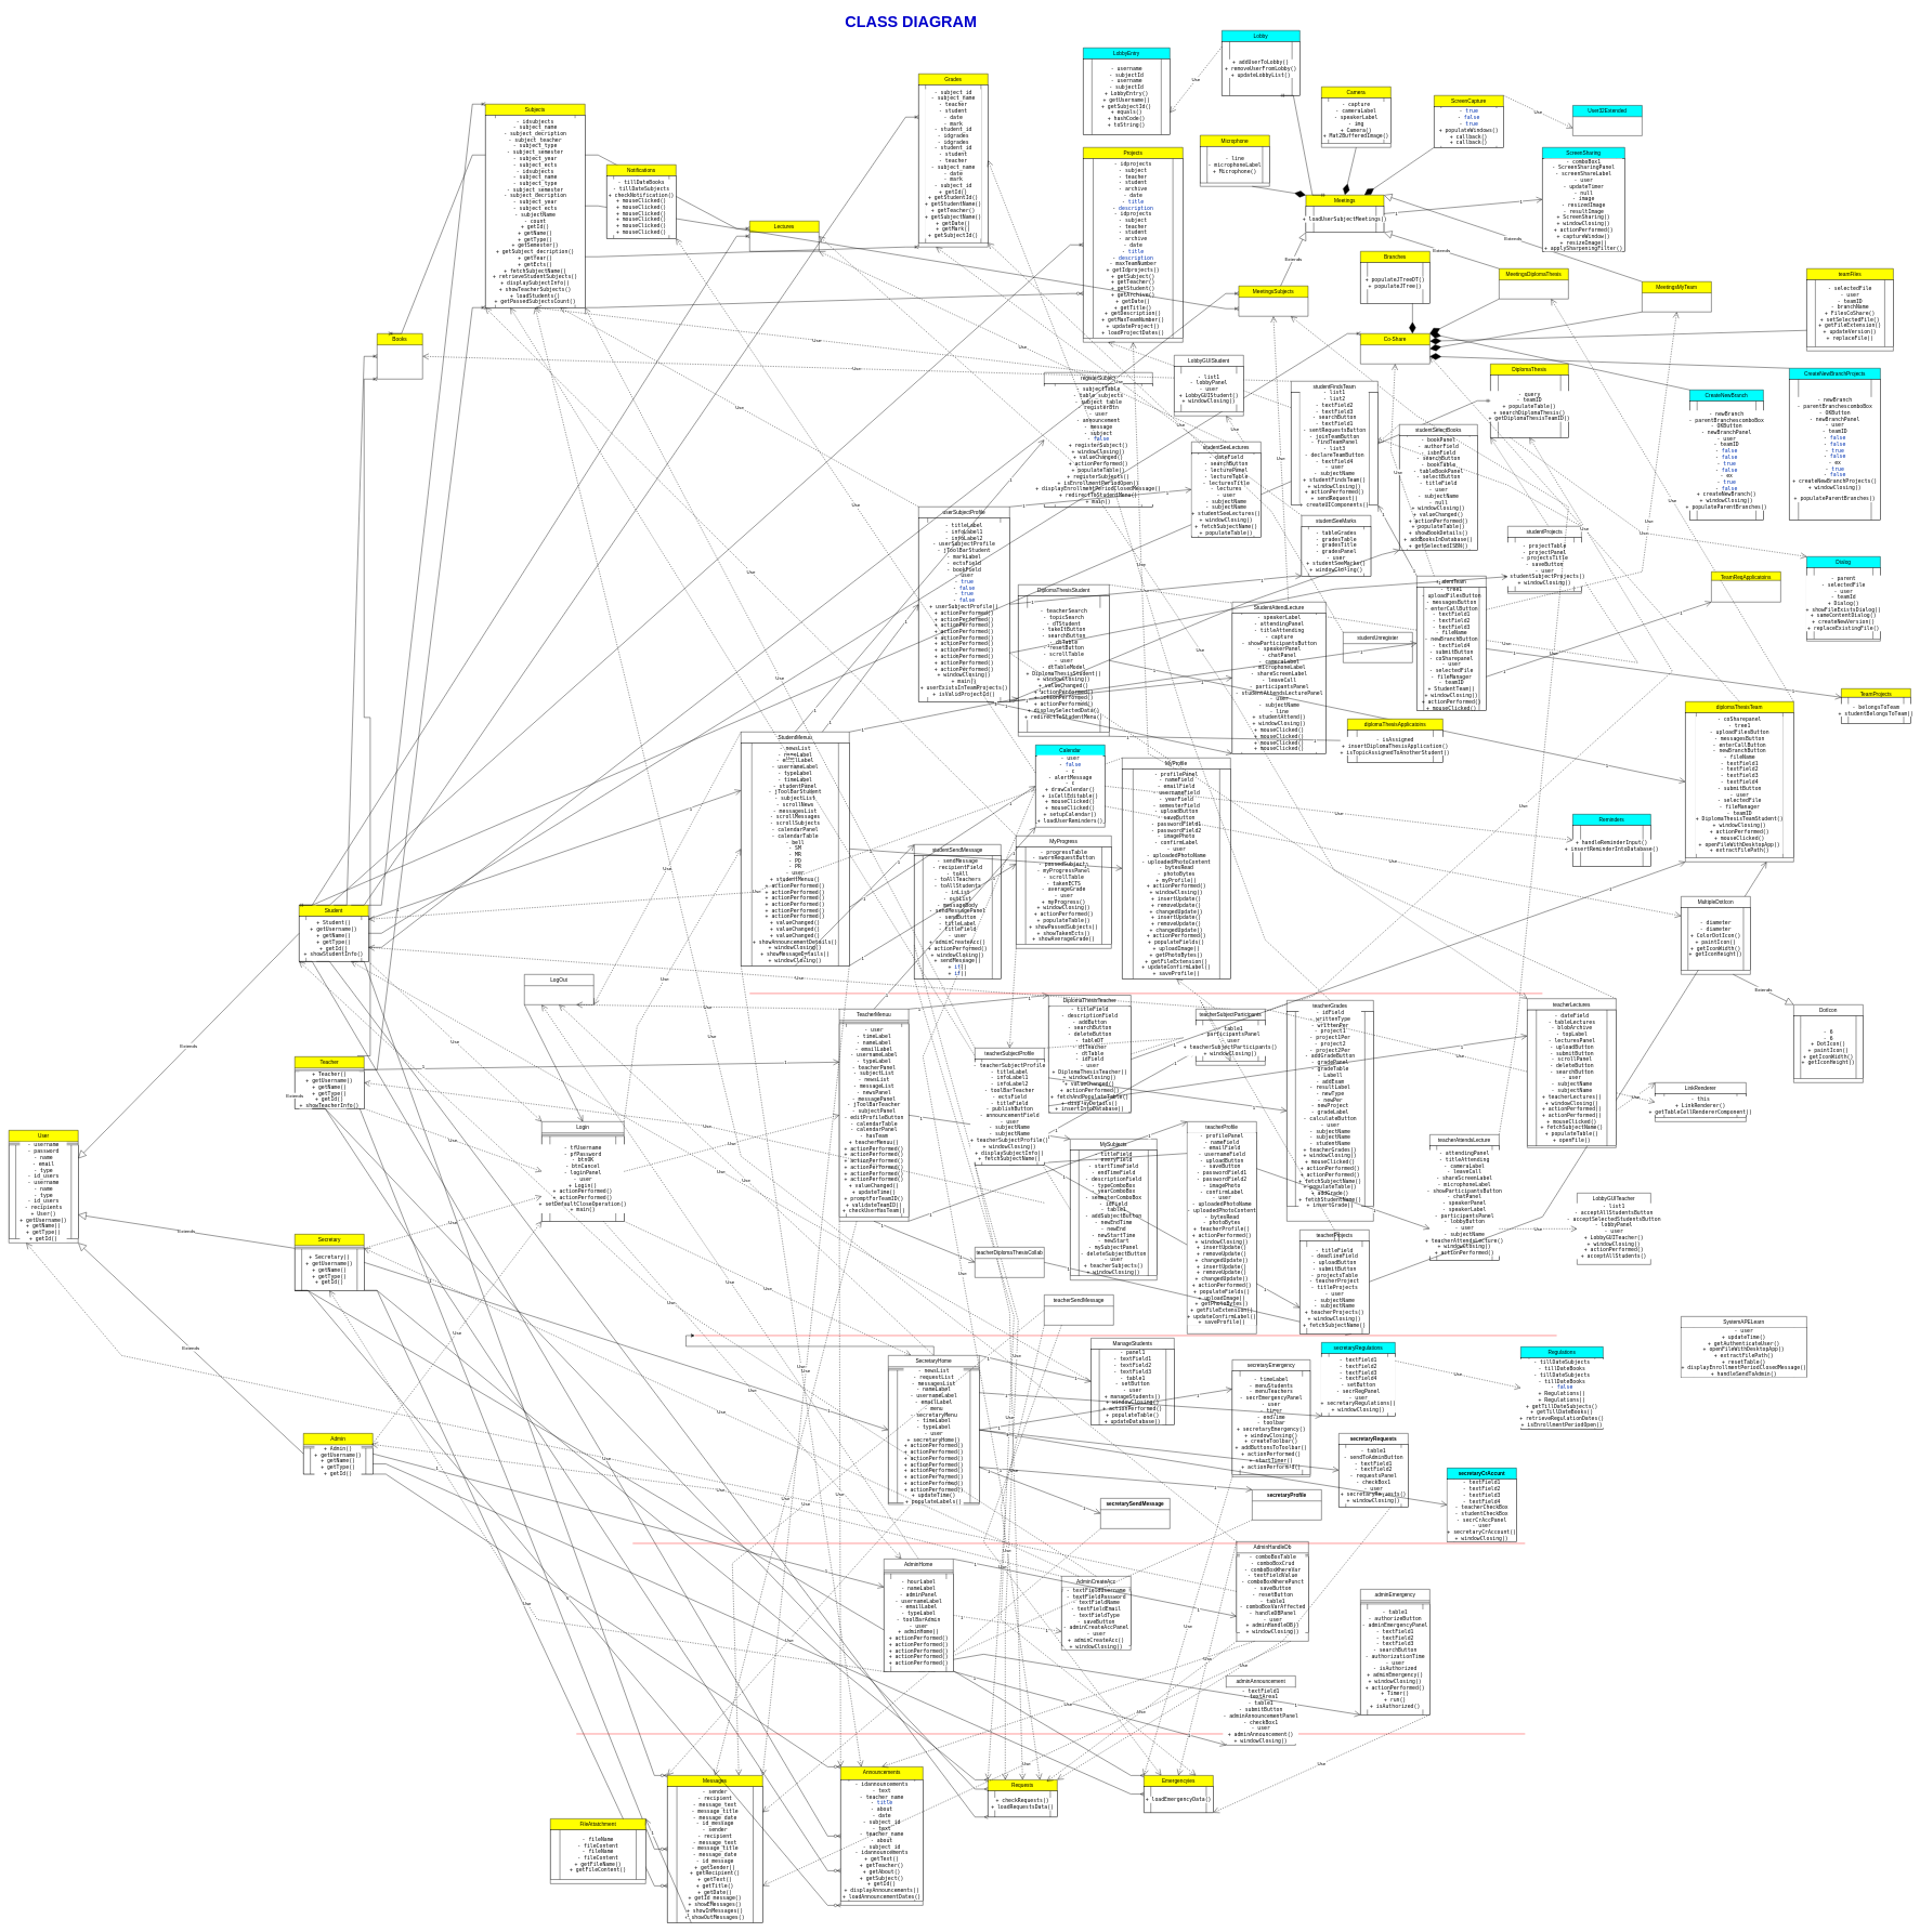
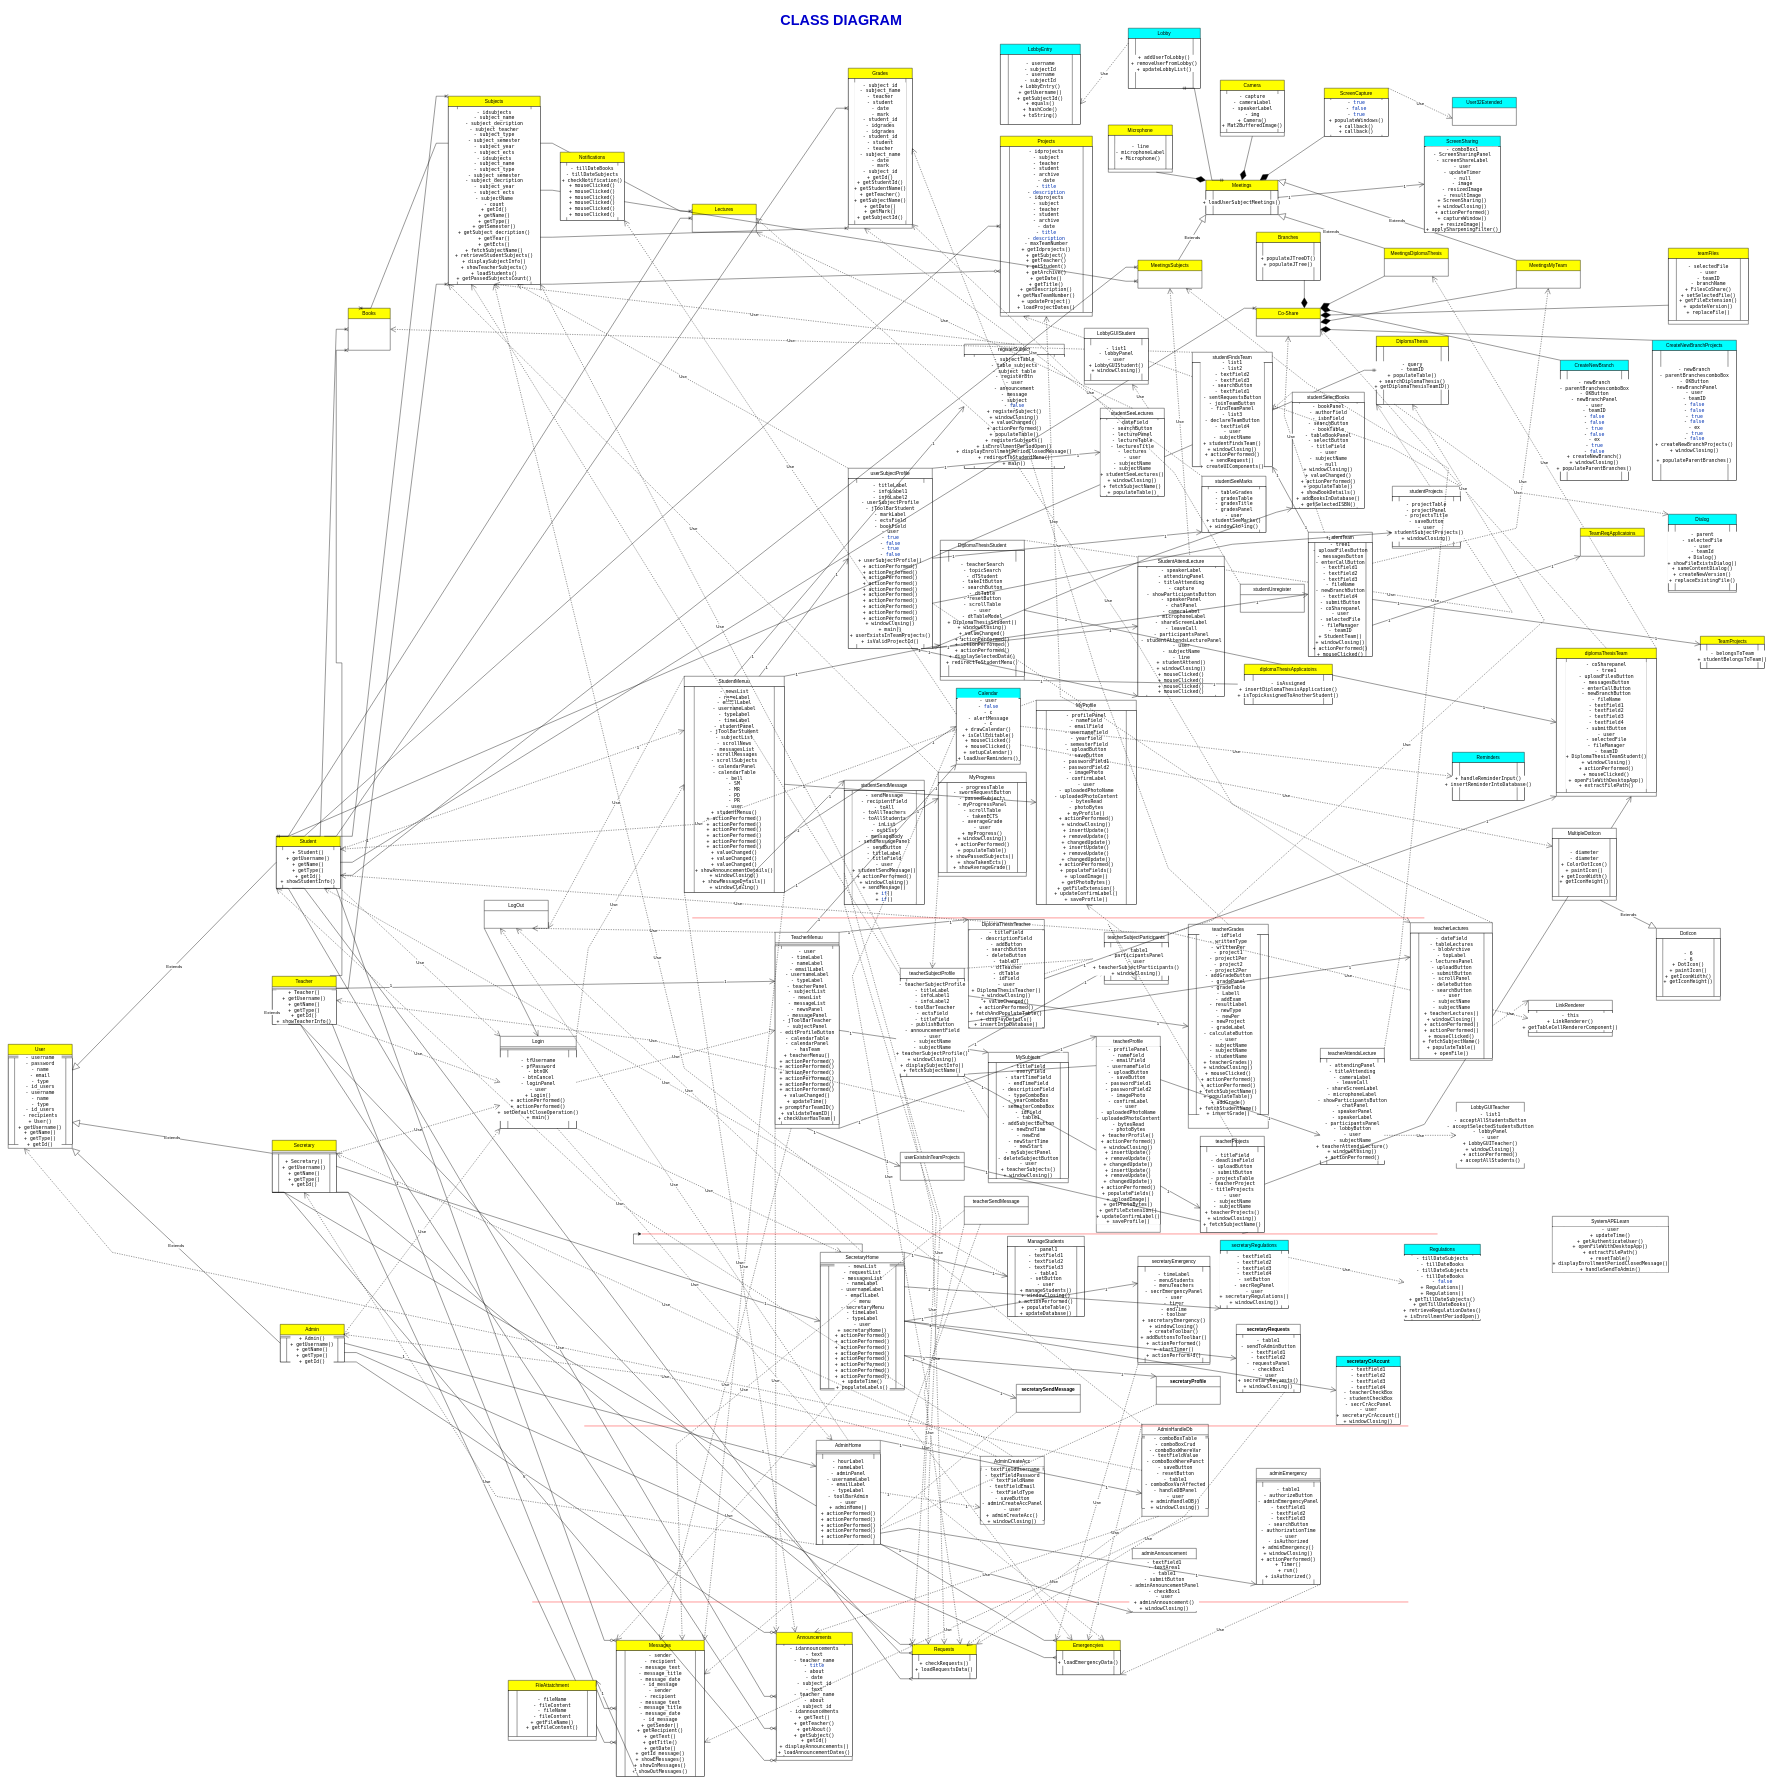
- <mxCell id="100" value="MeetingsSubjects" style="swimlane;fontStyle=0;align=center;verticalAlign=top;childLayout=stackLayout;horizontal=1;startSize=26;horizontalStack=0;resizeParent=1;resizeLast=0;collapsible=1;marginBottom=0;rounded=0;shadow=0;strokeWidth=1;fillColor=#FFFF00;" parent="1" vertex="1"><mxGeometry x="2859" y="660" width="160" height="70" as="geometry"><mxRectangle x="340" y="380" width="170" height="26" as="alternateBounds" /></mxGeometry></mxCell>
+ <mxCell id="100" value="MeetingsSubjects" style="swimlane;fontStyle=0;align=center;verticalAlign=top;childLayout=stackLayout;horizontal=1;startSize=26;horizontalStack=0;resizeParent=1;resizeLast=0;collapsible=1;marginBottom=0;rounded=0;shadow=0;strokeWidth=1;fillColor=#FFFF00;" parent="1" vertex="1"><mxGeometry x="2844" y="650" width="160" height="70" as="geometry"><mxRectangle x="340" y="380" width="170" height="26" as="alternateBounds" /></mxGeometry></mxCell>
- <mxCell id="40" value="" style="endArrow=open;endFill=1;endSize=12;html=1;rounded=0;exitX=1;exitY=0.25;exitDx=0;exitDy=0;entryX=0;entryY=0.25;entryDx=0;entryDy=0;" parent="1" source="8" target="27" edge="1"><mxGeometry width="160" relative="1" as="geometry"><mxPoint x="1890" y="2740" as="sourcePoint" /><mxPoint x="2050" y="2740" as="targetPoint" /></mxGeometry></mxCell>
+ <mxCell id="40" value="" style="endArrow=open;endFill=1;endSize=12;html=1;rounded=0;exitX=1;exitY=0.25;exitDx=0;exitDy=0;entryX=0;entryY=0.25;entryDx=0;entryDy=0;dashed=1;" parent="1" source="8" target="27" edge="1"><mxGeometry width="160" relative="1" as="geometry"><mxPoint x="1890" y="2740" as="sourcePoint" /><mxPoint x="2050" y="2740" as="targetPoint" /></mxGeometry></mxCell>
- <mxCell id="61" value="&lt;div style=&quot;background-color:#ffffff;color:#080808&quot;&gt;&lt;pre style=&quot;font-family:'JetBrains Mono',monospace;font-size:9,8pt;&quot;&gt;- sendMessage&lt;br&gt;- recipientField&lt;br&gt;- toAll&lt;br&gt;- toAllTeachers&lt;br&gt;- toAllStudents&lt;br&gt;- inList&lt;br&gt;- outList&lt;br&gt;- messageBody&lt;br&gt;- sendMessagePanel&lt;br&gt;- sendButton&lt;br&gt;- titleLabel&lt;br&gt;- titleField&lt;br&gt;- user&lt;br&gt;+ adminCreateAcc()&lt;br&gt;+ actionPerformed()&lt;br&gt;+ windowClosing()&lt;br&gt;+ sendMessage()&lt;br&gt;+ &lt;span style=&quot;color:#0033b3;&quot;&gt;if&lt;/span&gt;()&lt;br&gt;+ &lt;span style=&quot;color:#0033b3;&quot;&gt;if&lt;/span&gt;()&lt;/pre&gt;&lt;/div&gt;" style="shape=process;whiteSpace=wrap;html=1;backgroundOutline=1;" parent="60" vertex="1"><mxGeometry y="26" width="200" height="284" as="geometry" /></mxCell>
+ <mxCell id="61" value="&lt;div style=&quot;background-color:#ffffff;color:#080808&quot;&gt;&lt;pre style=&quot;font-family:'JetBrains Mono',monospace;font-size:9,8pt;&quot;&gt;- sendMessage&lt;br&gt;- recipientField&lt;br&gt;- toAll&lt;br&gt;- toAllTeachers&lt;br&gt;- toAllStudents&lt;br&gt;- inList&lt;br&gt;- outList&lt;br&gt;- messageBody&lt;br&gt;- sendMessagePanel&lt;br&gt;- sendButton&lt;br&gt;- titleLabel&lt;br&gt;- titleField&lt;br&gt;- user&lt;br&gt;+ studentSendMessage()&lt;br&gt;+ actionPerformed()&lt;br&gt;+ windowClosing()&lt;br&gt;+ sendMessage()&lt;br&gt;+ &lt;span style=&quot;color:#0033b3;&quot;&gt;if&lt;/span&gt;()&lt;br&gt;+ &lt;span style=&quot;color:#0033b3;&quot;&gt;if&lt;/span&gt;()&lt;/pre&gt;&lt;/div&gt;" style="shape=process;whiteSpace=wrap;html=1;backgroundOutline=1;" parent="60" vertex="1"><mxGeometry y="26" width="200" height="284" as="geometry" /></mxCell>
- <mxCell id="254" value="teacherDiplomaThesisCollab" style="swimlane;fontStyle=0;align=center;verticalAlign=top;childLayout=stackLayout;horizontal=1;startSize=26;horizontalStack=0;resizeParent=1;resizeLast=0;collapsible=1;marginBottom=0;rounded=0;shadow=0;strokeWidth=1;" parent="1" vertex="1"><mxGeometry x="2250" y="2880" width="160" height="70" as="geometry"><mxRectangle x="340" y="380" width="170" height="26" as="alternateBounds" /></mxGeometry></mxCell>
+ <mxCell id="254" value="userExistsInTeamProjects" style="swimlane;fontStyle=0;align=center;verticalAlign=top;childLayout=stackLayout;horizontal=1;startSize=26;horizontalStack=0;resizeParent=1;resizeLast=0;collapsible=1;marginBottom=0;rounded=0;shadow=0;strokeWidth=1;" parent="1" vertex="1"><mxGeometry x="2250" y="2880" width="160" height="70" as="geometry"><mxRectangle x="340" y="380" width="170" height="26" as="alternateBounds" /></mxGeometry></mxCell>
